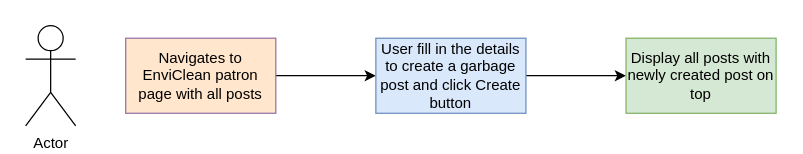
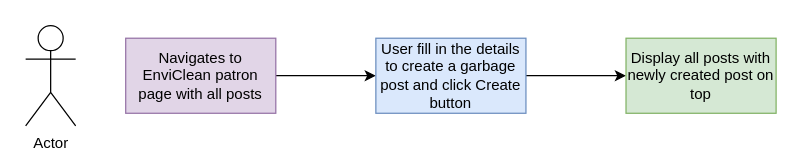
- <mxCell id="4" value="Navigates to EnviClean patron page with all posts" style="rounded=0;whiteSpace=wrap;html=1;fillColor=#ffe6cc;strokeColor=#9673a6;" vertex="1" parent="1"><mxGeometry x="100" y="30" width="120" height="60" as="geometry" /></mxCell>
+ <mxCell id="4" value="Navigates to EnviClean patron page with all posts" style="rounded=0;whiteSpace=wrap;html=1;fillColor=#e1d5e7;strokeColor=#9673a6;" vertex="1" parent="1"><mxGeometry x="100" y="30" width="120" height="60" as="geometry" /></mxCell>
